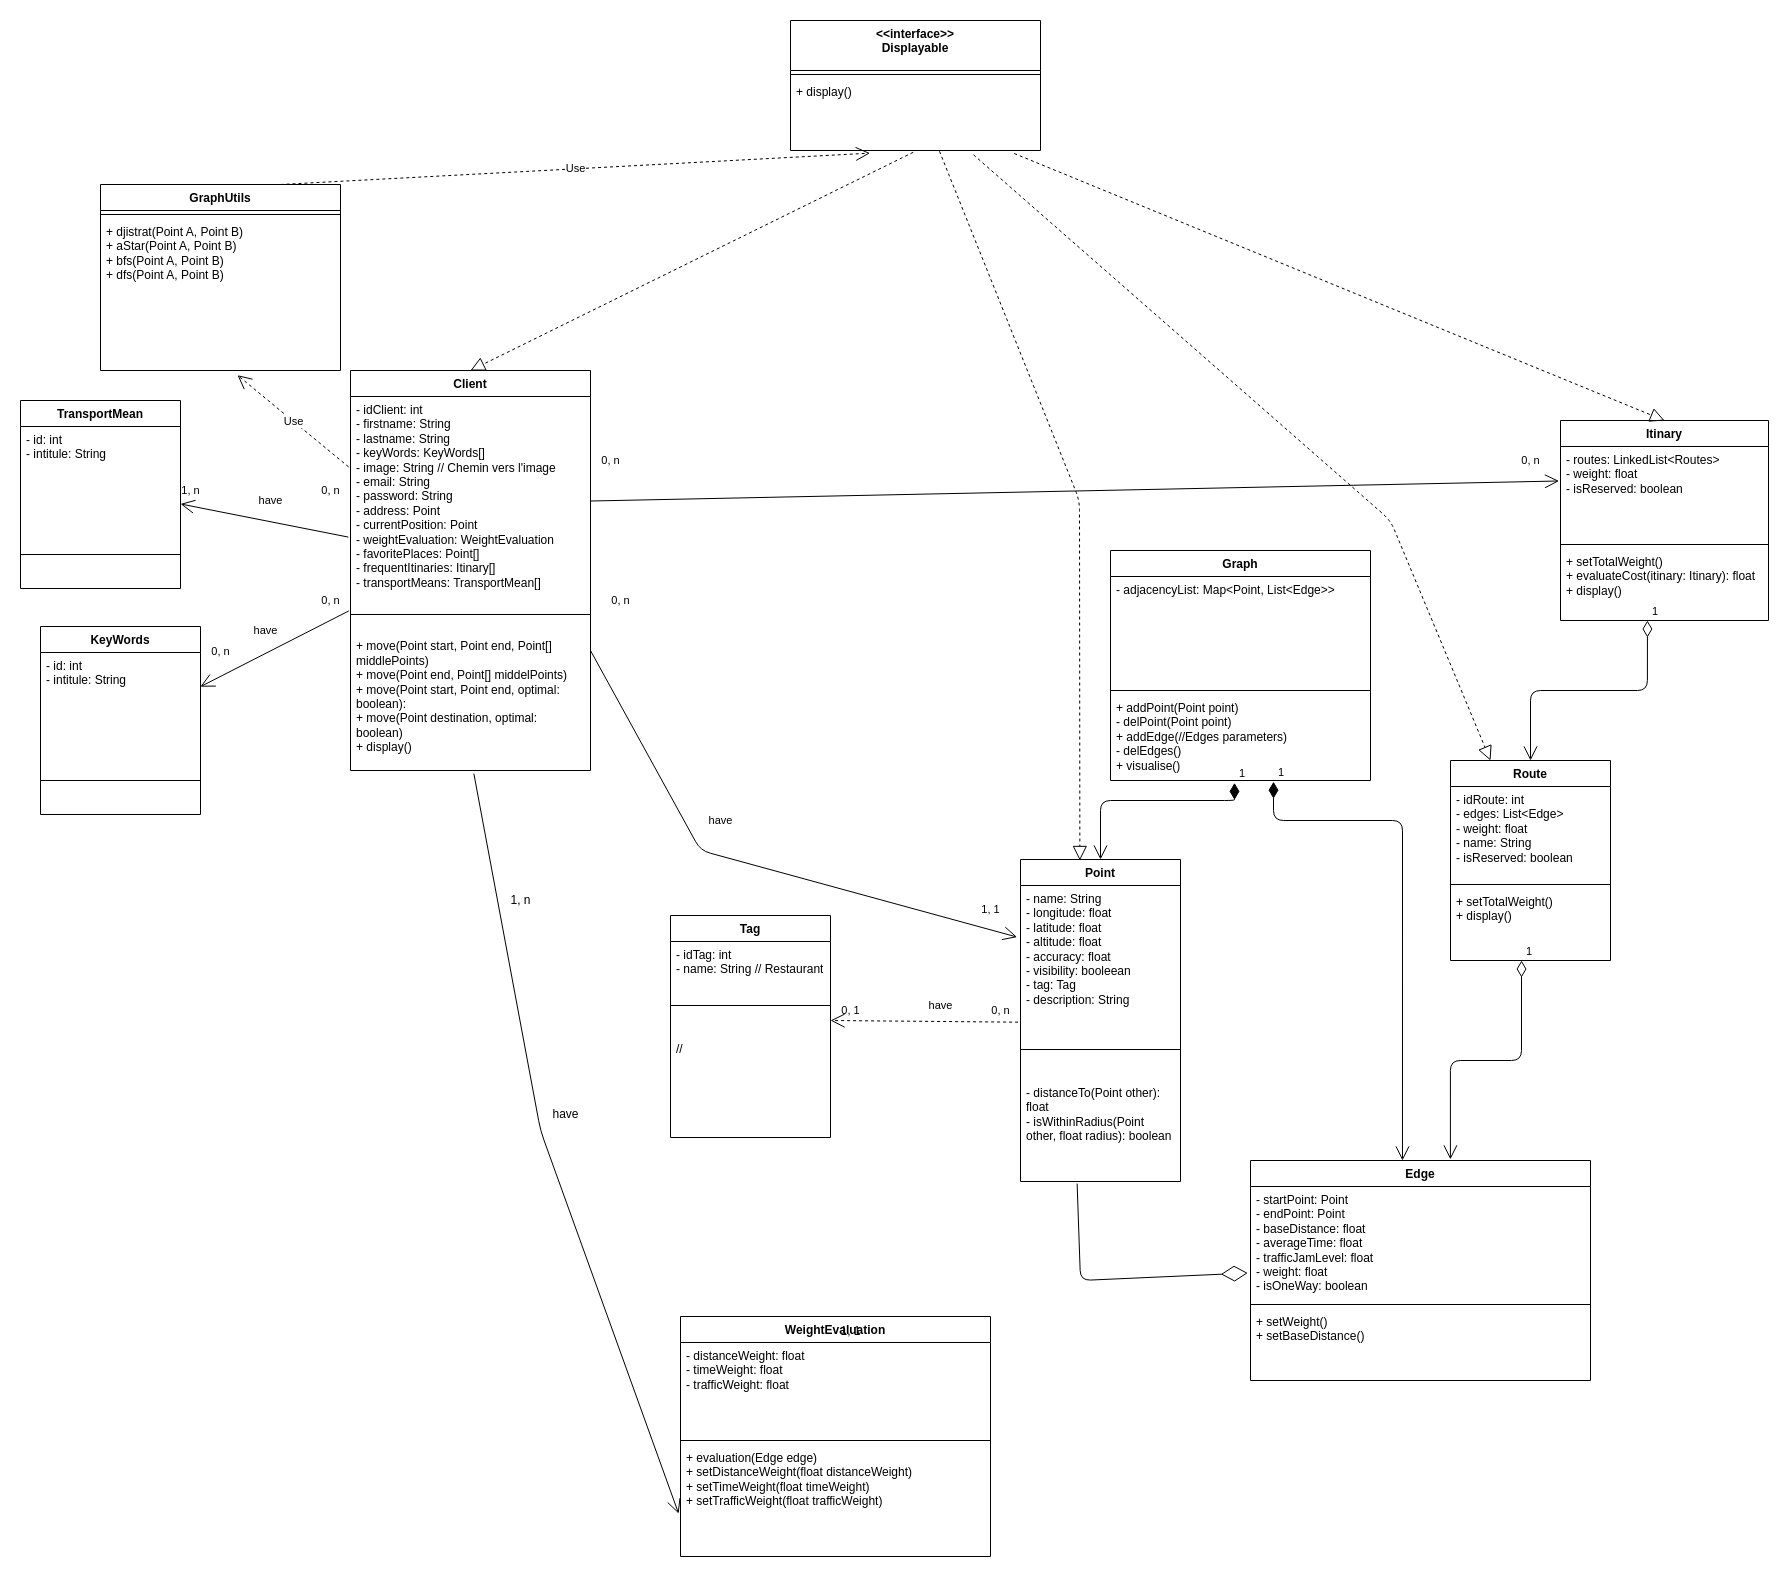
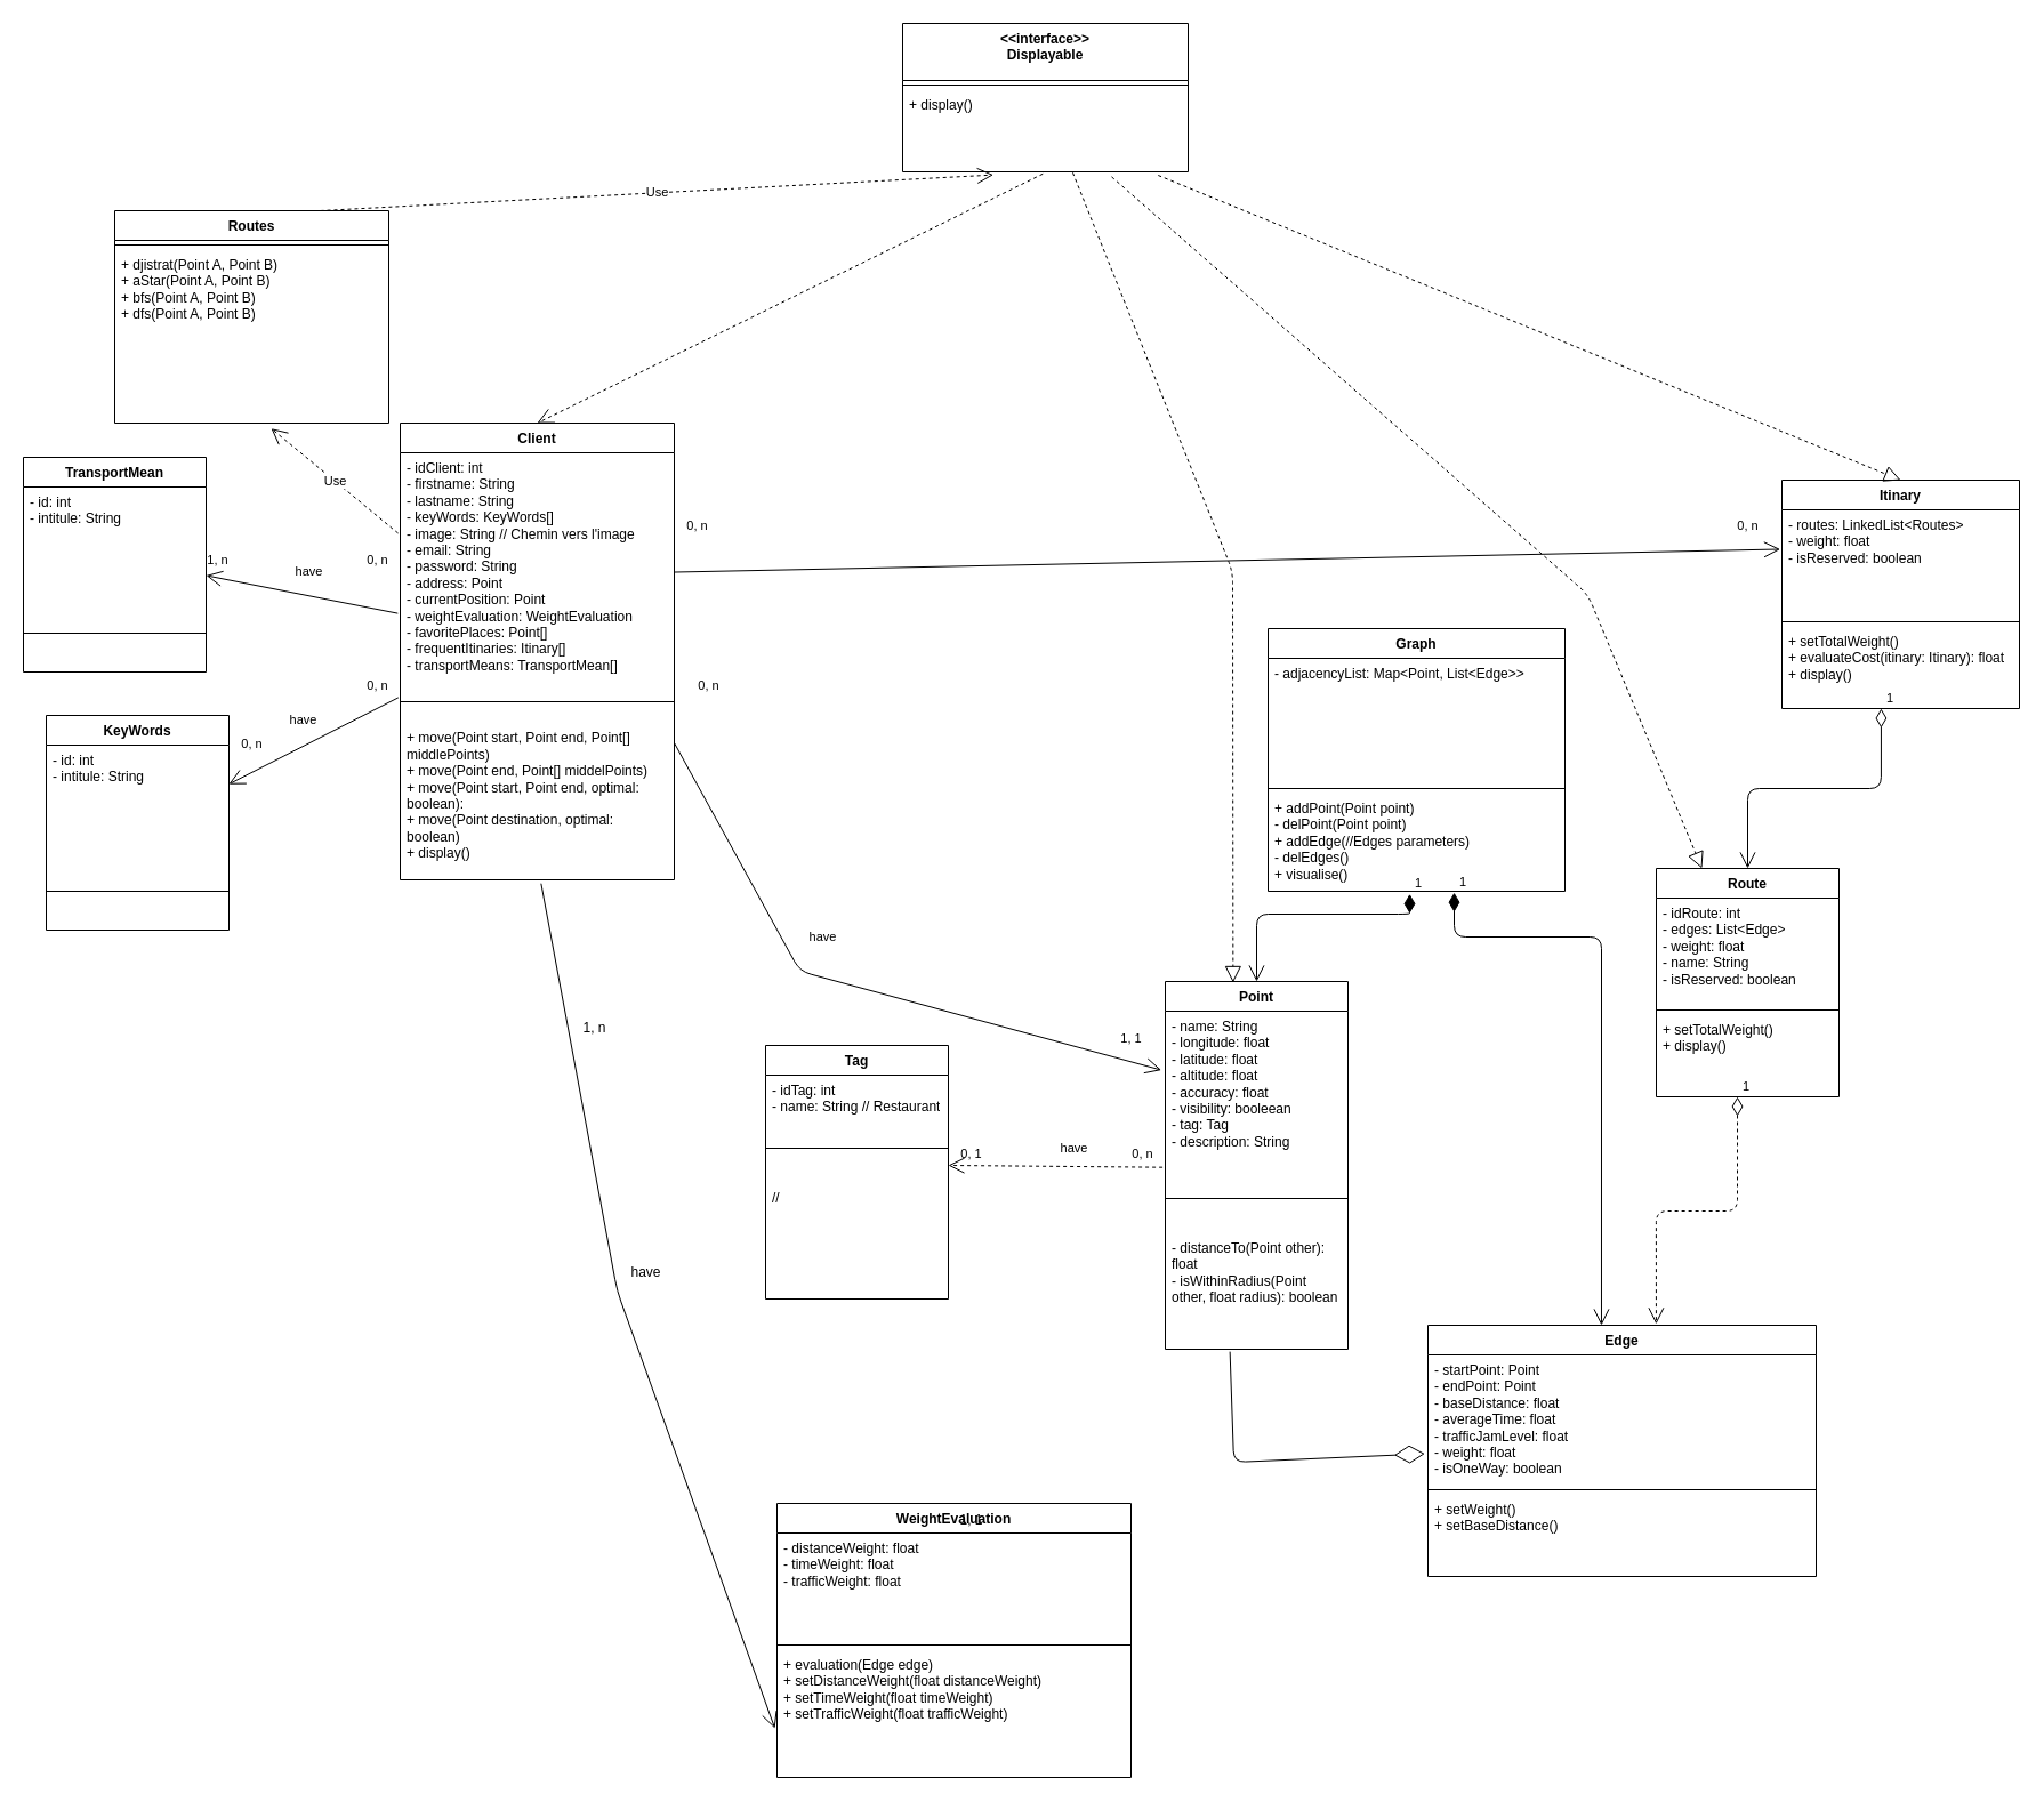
- <mxCell id="68" value="GraphUtils" style="swimlane;fontStyle=1;align=center;verticalAlign=top;childLayout=stackLayout;horizontal=1;startSize=26;horizontalStack=0;resizeParent=1;resizeParentMax=0;resizeLast=0;collapsible=1;marginBottom=0;whiteSpace=wrap;html=1;" parent="1" vertex="1"><mxGeometry x="100" y="184" width="240" height="186" as="geometry" /></mxCell>
+ <mxCell id="68" value="Routes" style="swimlane;fontStyle=1;align=center;verticalAlign=top;childLayout=stackLayout;horizontal=1;startSize=26;horizontalStack=0;resizeParent=1;resizeParentMax=0;resizeLast=0;collapsible=1;marginBottom=0;whiteSpace=wrap;html=1;" parent="1" vertex="1"><mxGeometry x="100" y="184" width="240" height="186" as="geometry" /></mxCell>
- <mxCell id="48" value="" style="endArrow=block;dashed=1;endFill=0;endSize=12;html=1;entryX=0.5;entryY=0;entryDx=0;entryDy=0;exitX=0.491;exitY=1.025;exitDx=0;exitDy=0;exitPerimeter=0;" parent="1" source="47" target="2" edge="1"><mxGeometry width="160" relative="1" as="geometry"><mxPoint x="520" y="260" as="sourcePoint" /><mxPoint x="680" y="260" as="targetPoint" /></mxGeometry></mxCell>
+ <mxCell id="48" value="" style="endArrow=open;dashed=1;endFill=0;endSize=12;html=1;entryX=0.5;entryY=0;entryDx=0;entryDy=0;exitX=0.491;exitY=1.025;exitDx=0;exitDy=0;exitPerimeter=0;" parent="1" source="47" target="2" edge="1"><mxGeometry width="160" relative="1" as="geometry"><mxPoint x="520" y="260" as="sourcePoint" /><mxPoint x="680" y="260" as="targetPoint" /></mxGeometry></mxCell>
- <mxCell id="32" value="1" style="endArrow=open;html=1;endSize=12;startArrow=diamondThin;startSize=14;startFill=0;edgeStyle=orthogonalEdgeStyle;align=left;verticalAlign=bottom;entryX=0.588;entryY=-0.005;entryDx=0;entryDy=0;entryPerimeter=0;exitX=0.444;exitY=1;exitDx=0;exitDy=0;exitPerimeter=0;" parent="1" source="13" target="14" edge="1"><mxGeometry x="-1" y="3" relative="1" as="geometry"><mxPoint x="1550" y="1010" as="sourcePoint" /><mxPoint x="1710" y="1010" as="targetPoint" /></mxGeometry></mxCell>
+ <mxCell id="32" value="1" style="endArrow=open;html=1;endSize=12;startArrow=diamondThin;startSize=14;startFill=0;edgeStyle=orthogonalEdgeStyle;align=left;verticalAlign=bottom;entryX=0.588;entryY=-0.005;entryDx=0;entryDy=0;entryPerimeter=0;exitX=0.444;exitY=1;exitDx=0;exitDy=0;exitPerimeter=0;dashed=1;" parent="1" source="13" target="14" edge="1"><mxGeometry x="-1" y="3" relative="1" as="geometry"><mxPoint x="1550" y="1010" as="sourcePoint" /><mxPoint x="1710" y="1010" as="targetPoint" /></mxGeometry></mxCell>
